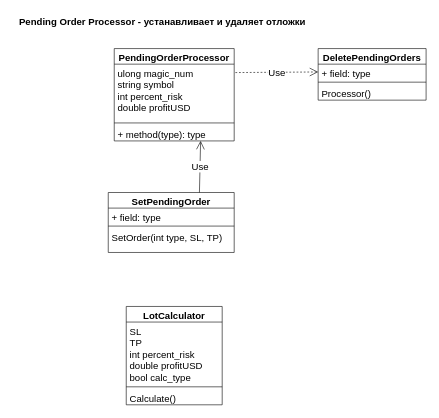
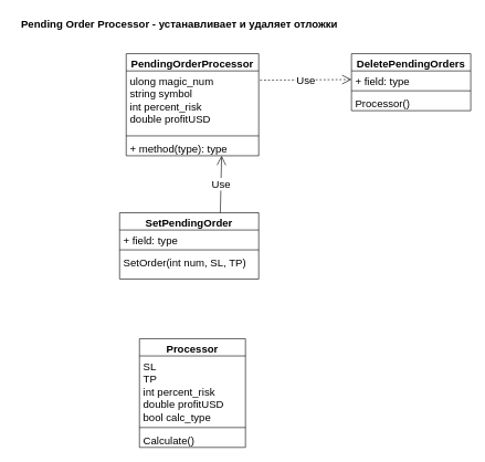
- <mxCell id="10" value="SetOrder(int type, SL, TP)" style="text;strokeColor=none;fillColor=none;align=left;verticalAlign=top;spacingLeft=4;spacingRight=4;overflow=hidden;rotatable=0;points=[[0,0.5],[1,0.5]];portConstraint=eastwest;fontSize=16;" vertex="1" parent="7"><mxGeometry y="60" width="210" height="40" as="geometry" /></mxCell>
+ <mxCell id="10" value="SetOrder(int num, SL, TP)" style="text;strokeColor=none;fillColor=none;align=left;verticalAlign=top;spacingLeft=4;spacingRight=4;overflow=hidden;rotatable=0;points=[[0,0.5],[1,0.5]];portConstraint=eastwest;fontSize=16;" vertex="1" parent="7"><mxGeometry y="60" width="210" height="40" as="geometry" /></mxCell>
- <mxCell id="17" value="LotCalculator" style="swimlane;fontStyle=1;align=center;verticalAlign=top;childLayout=stackLayout;horizontal=1;startSize=26;horizontalStack=0;resizeParent=1;resizeParentMax=0;resizeLast=0;collapsible=1;marginBottom=0;fontSize=16;" vertex="1" parent="1"><mxGeometry x="210" y="510" width="160" height="164" as="geometry" /></mxCell>
+ <mxCell id="17" value="Processor" style="swimlane;fontStyle=1;align=center;verticalAlign=top;childLayout=stackLayout;horizontal=1;startSize=26;horizontalStack=0;resizeParent=1;resizeParentMax=0;resizeLast=0;collapsible=1;marginBottom=0;fontSize=16;" vertex="1" parent="1"><mxGeometry x="210" y="510" width="160" height="164" as="geometry" /></mxCell>
